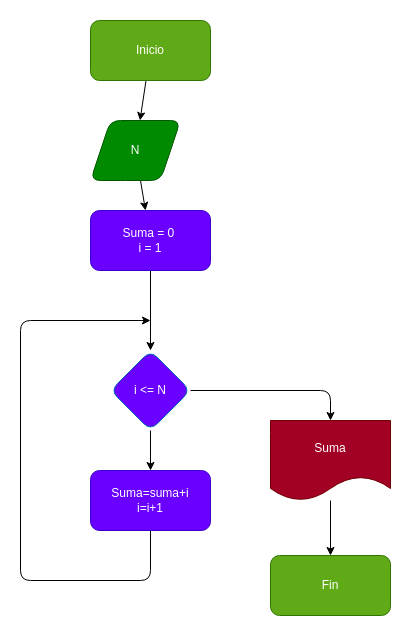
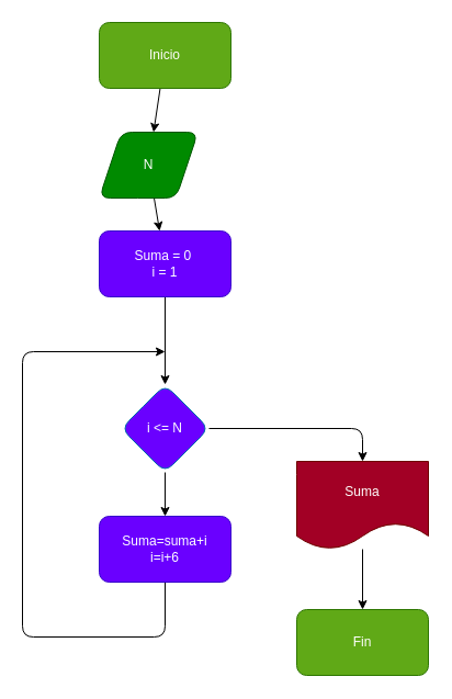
- <mxCell id="10" value="Suma=suma+i&lt;br&gt;i=i+1" style="whiteSpace=wrap;html=1;rounded=1;fillColor=#6a00ff;fontColor=#ffffff;strokeColor=#3700CC;" parent="1" vertex="1"><mxGeometry x="90" y="470" width="120" height="60" as="geometry" /></mxCell>
+ <mxCell id="10" value="Suma=suma+i&lt;br&gt;i=i+6" style="whiteSpace=wrap;html=1;rounded=1;fillColor=#6a00ff;fontColor=#ffffff;strokeColor=#3700CC;" parent="1" vertex="1"><mxGeometry x="90" y="470" width="120" height="60" as="geometry" /></mxCell>
